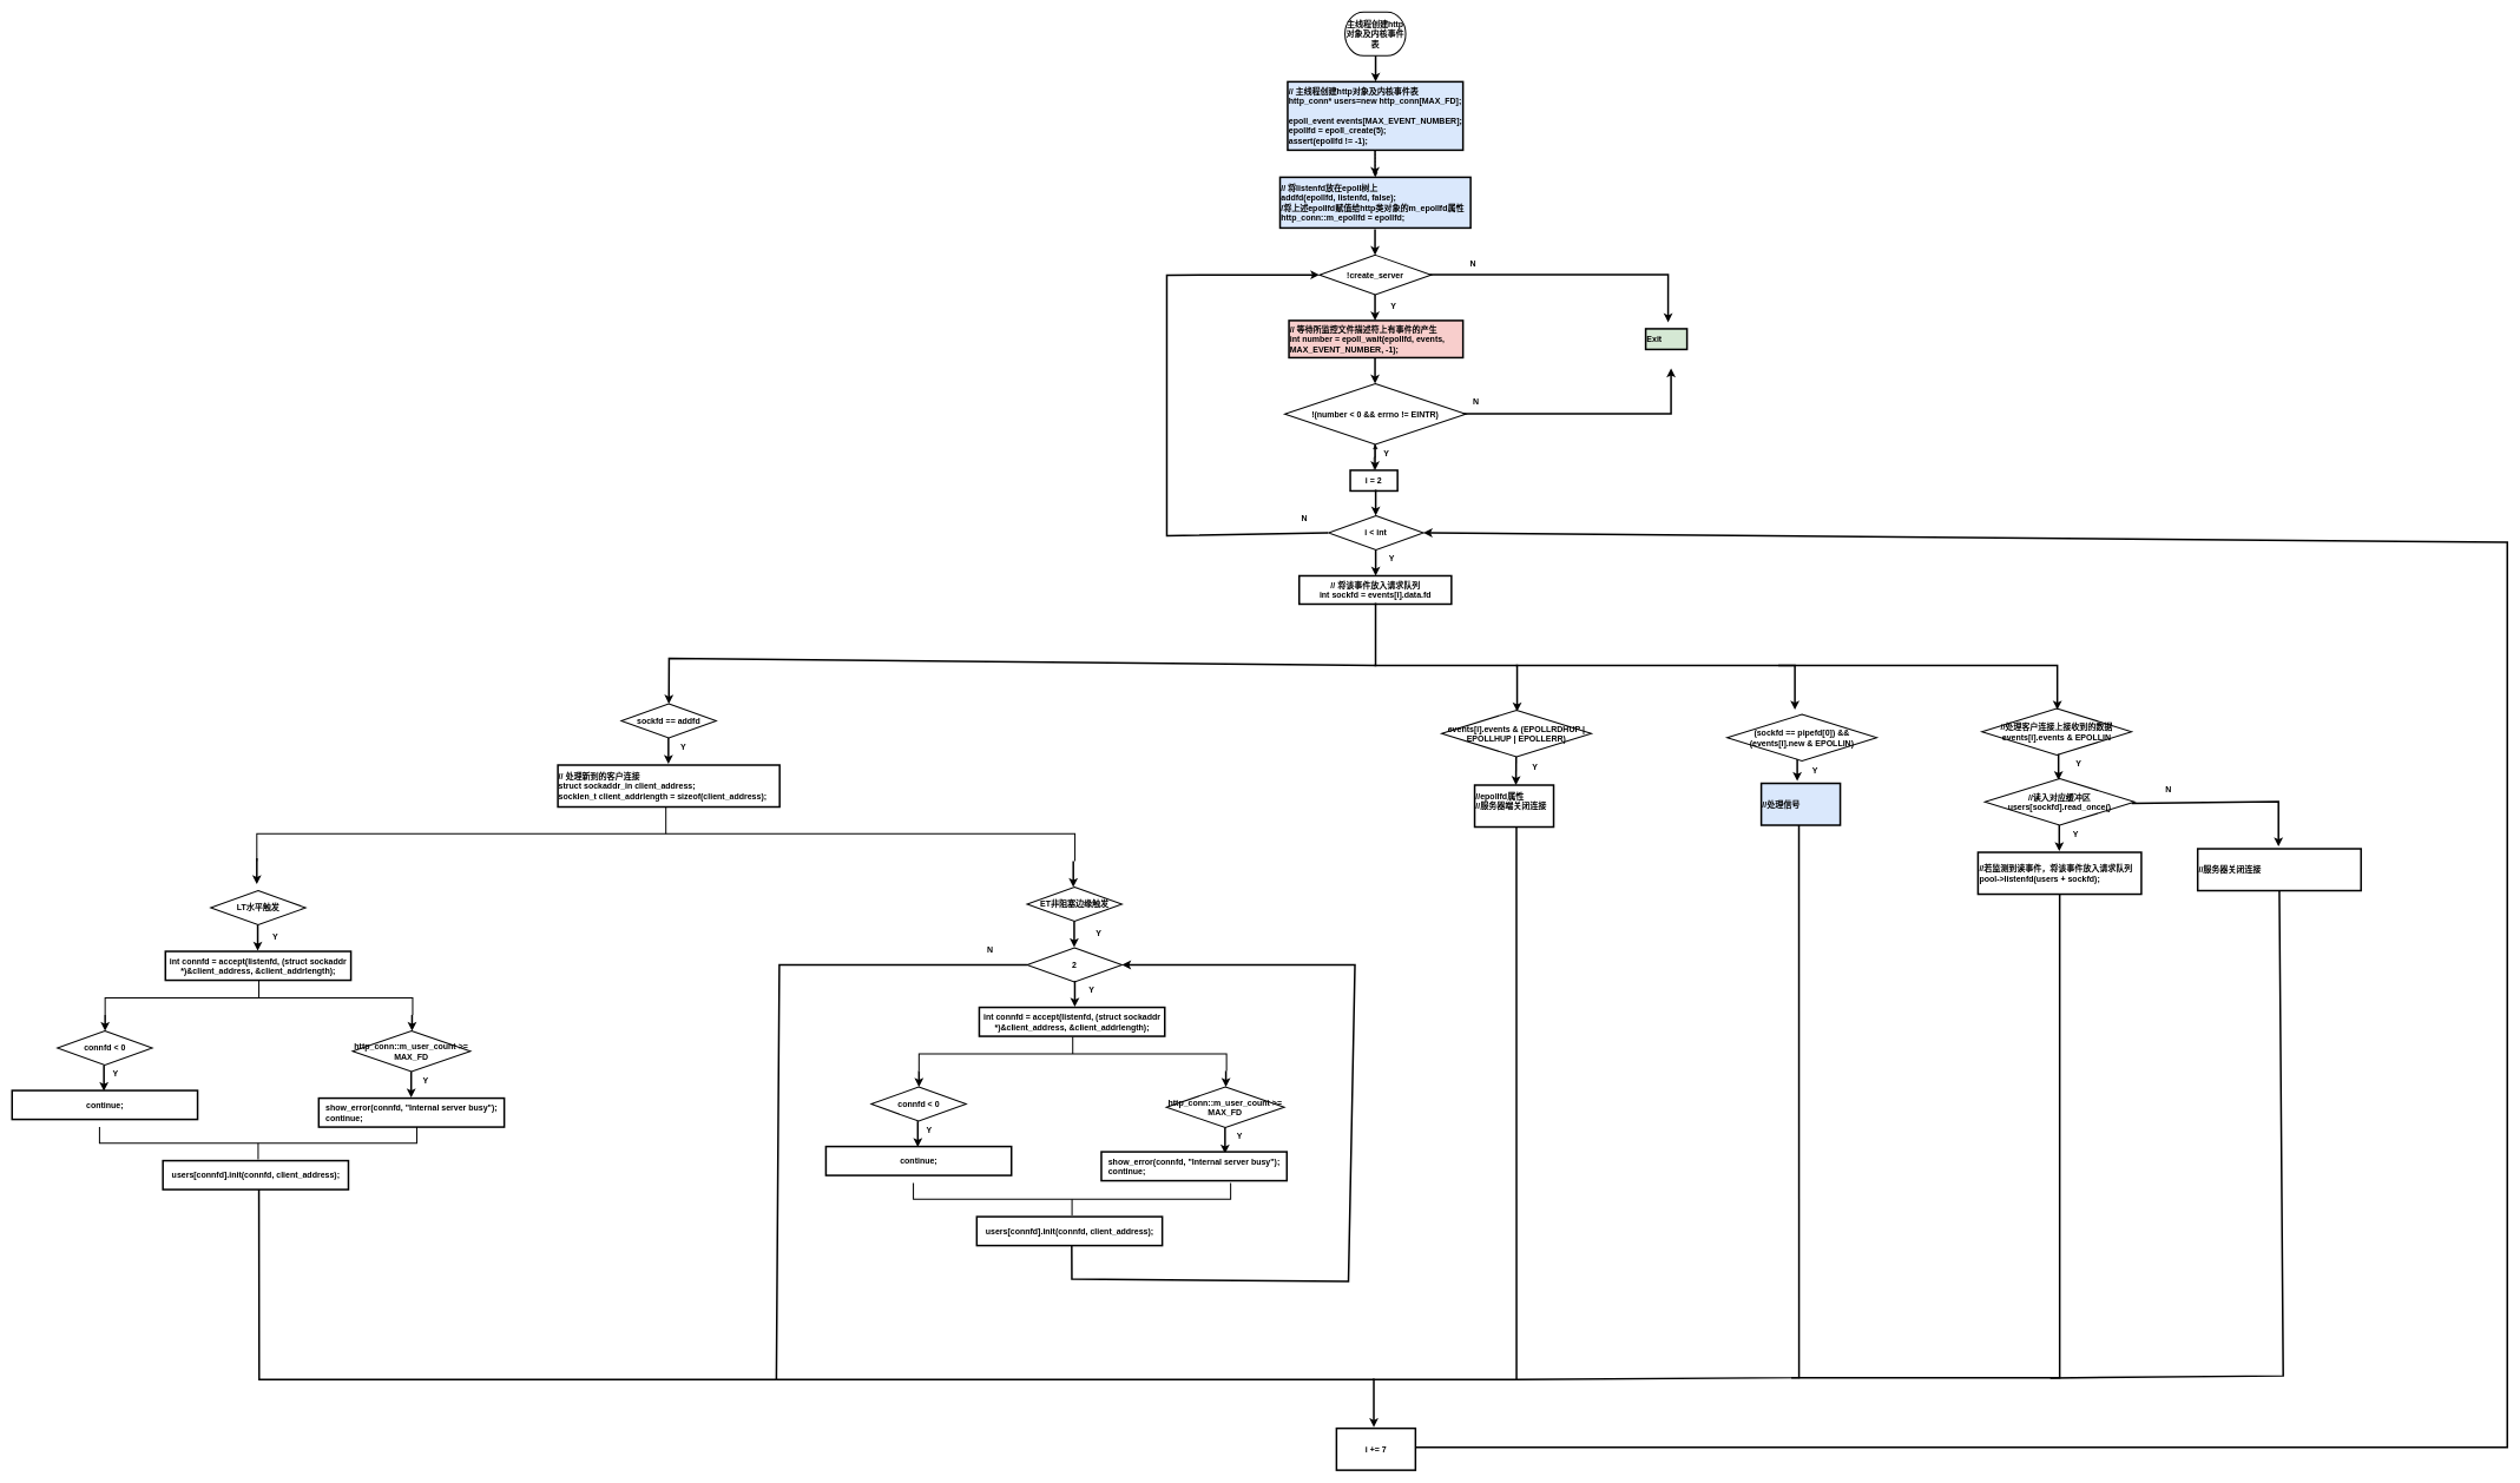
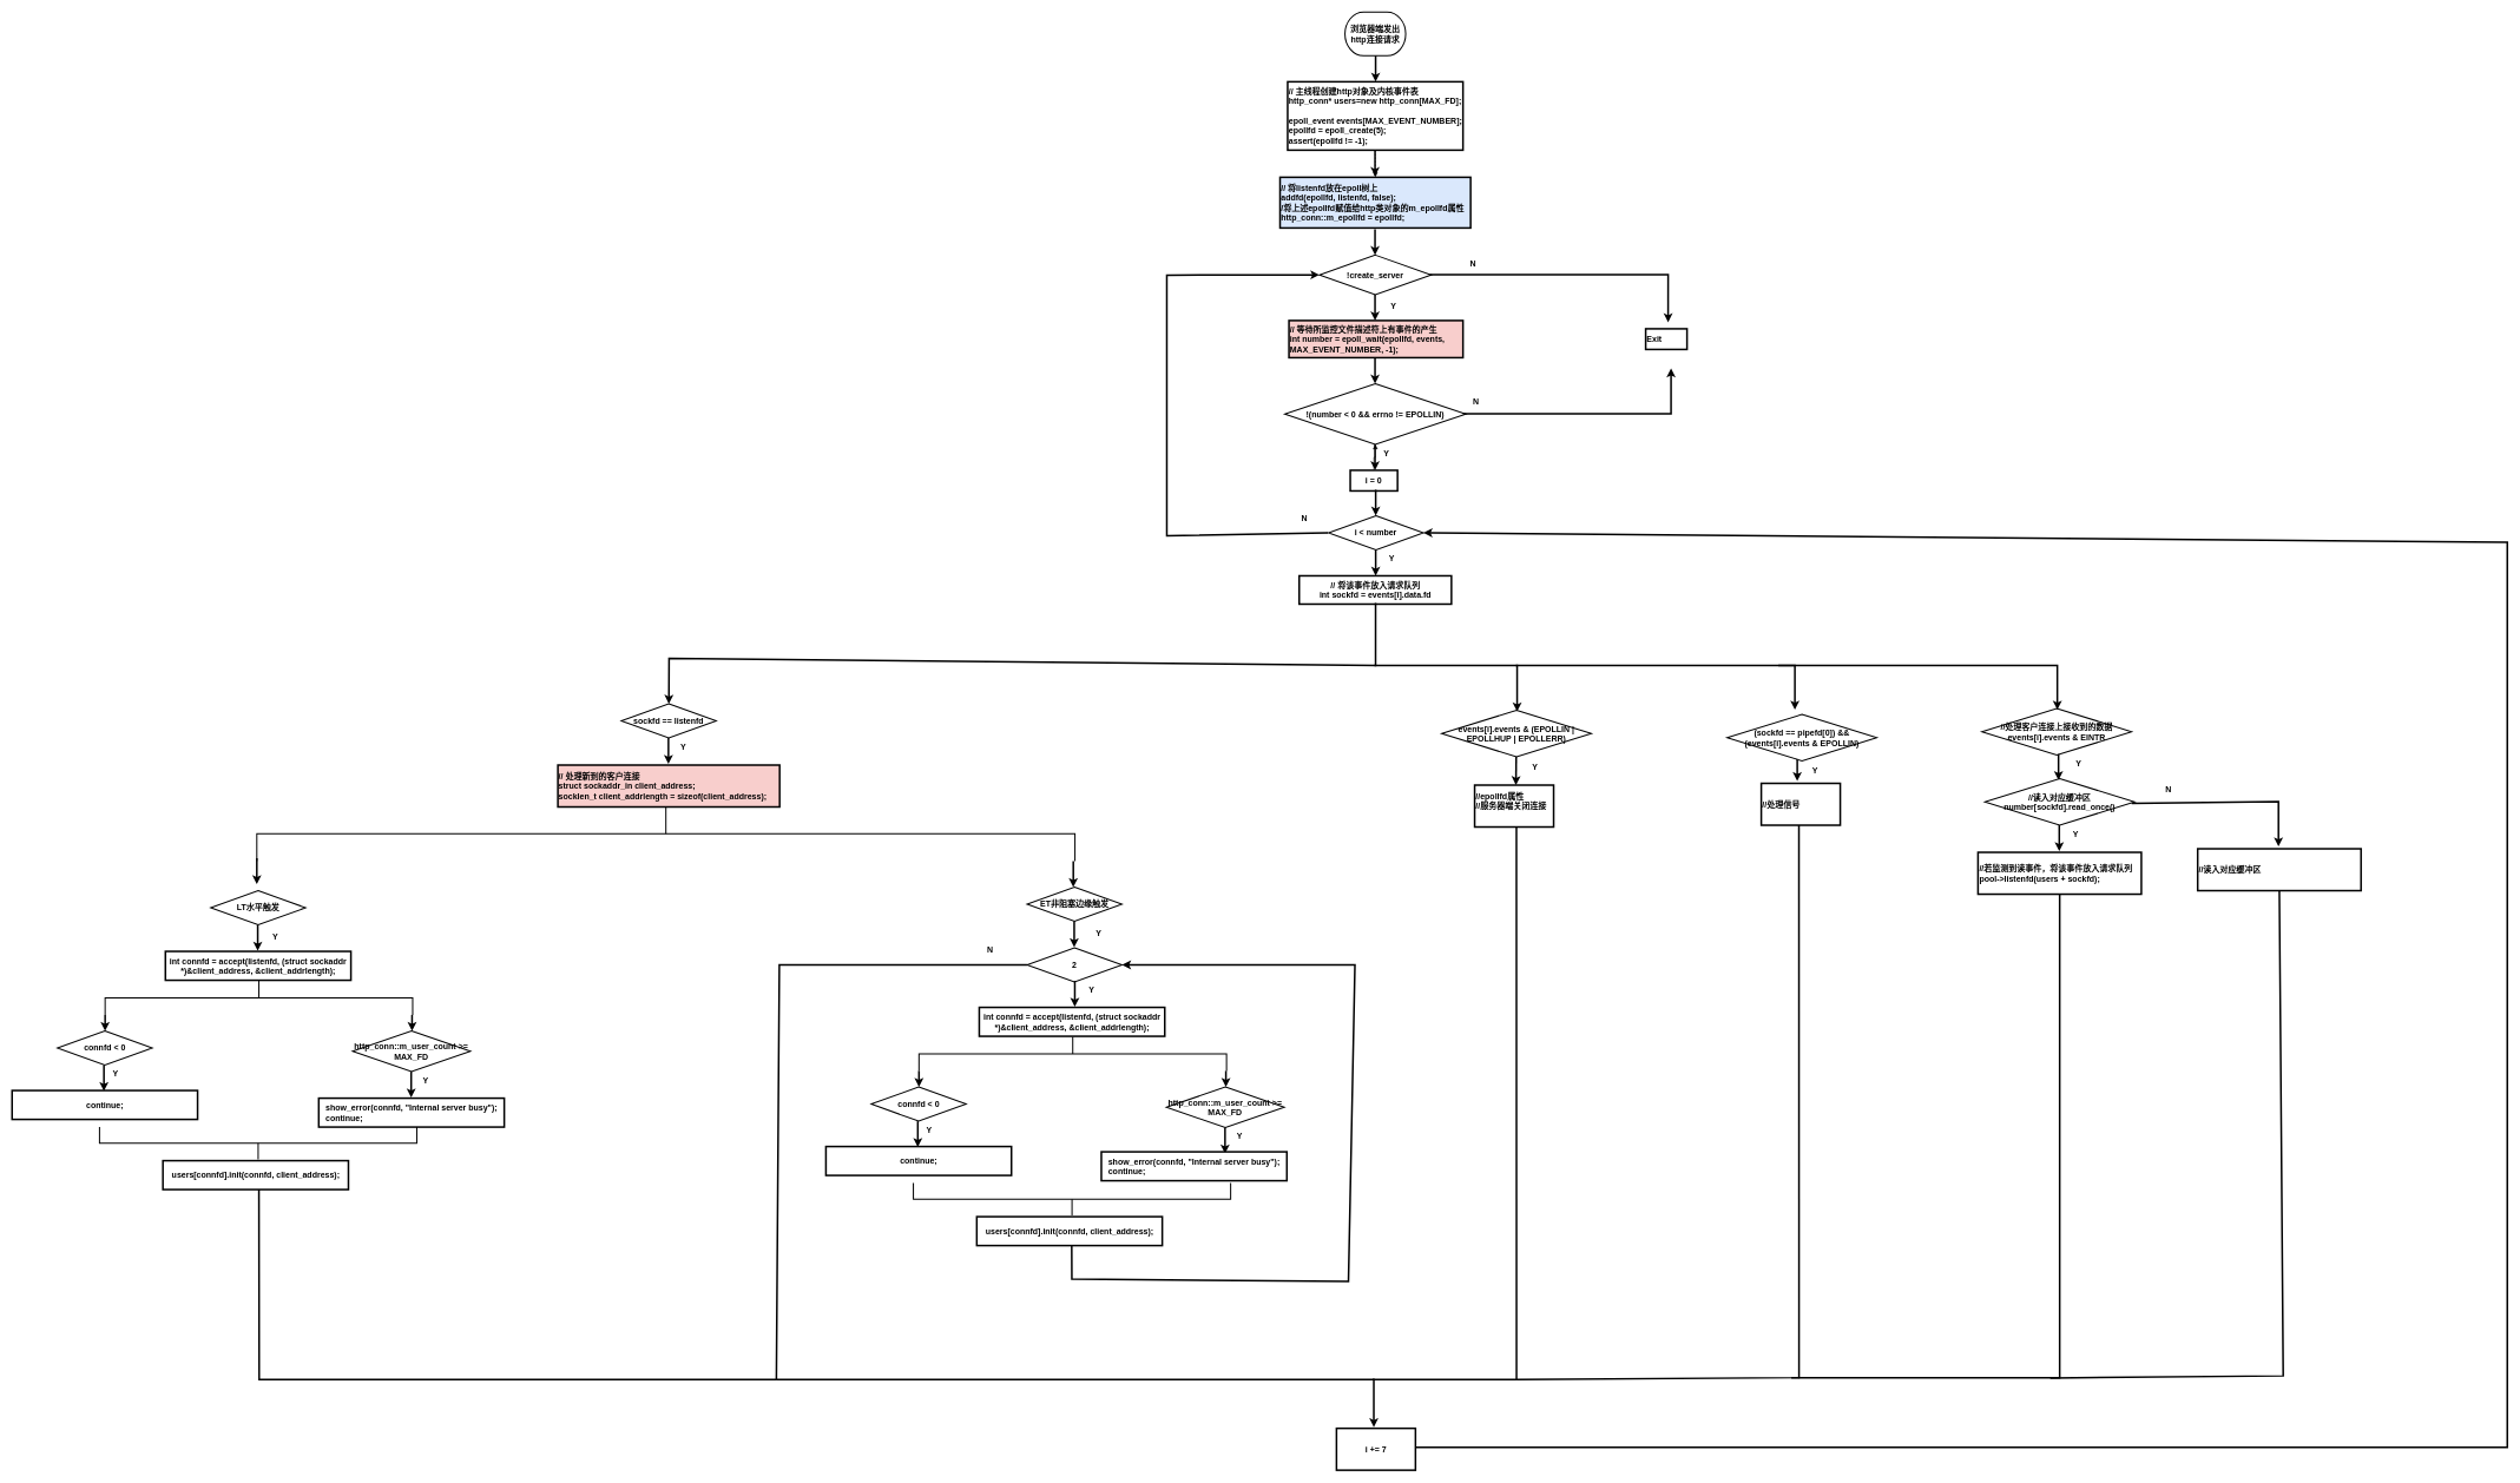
- <mxCell id="2" value="&lt;font style=&quot;font-size: 14px;&quot;&gt;&lt;b&gt;主线程创建http对象及内核事件表&lt;/b&gt;&lt;/font&gt;" style="strokeWidth=2;html=1;shape=mxgraph.flowchart.terminator;whiteSpace=wrap;align=center;" vertex="1" parent="1"><mxGeometry x="2280.07" y="20" width="103" height="74" as="geometry" /></mxCell>
+ <mxCell id="2" value="&lt;font style=&quot;font-size: 14px;&quot;&gt;&lt;b&gt;浏览器端发出http连接请求&lt;/b&gt;&lt;/font&gt;" style="strokeWidth=2;html=1;shape=mxgraph.flowchart.terminator;whiteSpace=wrap;align=center;" vertex="1" parent="1"><mxGeometry x="2280.07" y="20" width="103" height="74" as="geometry" /></mxCell>
- <mxCell id="5" value="&lt;font style=&quot;font-size: 14px;&quot;&gt;&lt;b&gt;// 主线程创建http对象及内核事件表&lt;/b&gt;&lt;/font&gt;&lt;div&gt;&lt;div&gt;&lt;font style=&quot;&quot;&gt;&lt;span style=&quot;font-size: 14px;&quot;&gt;&lt;b&gt;http_conn* users=new http_conn[MAX_FD];&lt;/b&gt;&lt;/span&gt;&lt;br&gt;&lt;/font&gt;&lt;/div&gt;&lt;div&gt;&lt;font style=&quot;&quot;&gt;&lt;span style=&quot;font-size: 14px;&quot;&gt;&lt;b&gt;&lt;br&gt;&lt;/b&gt;&lt;/span&gt;&lt;/font&gt;&lt;/div&gt;&lt;div&gt;&lt;font style=&quot;font-size: 14px;&quot;&gt;&lt;b&gt;&lt;div style=&quot;&quot;&gt;epoll_event events[MAX_EVENT_NUMBER];&lt;/div&gt;&lt;div style=&quot;&quot;&gt;epollfd = epoll_create(5);&lt;/div&gt;&lt;div style=&quot;&quot;&gt;assert(epollfd != -1);&lt;/div&gt;&lt;/b&gt;&lt;/font&gt;&lt;/div&gt;&lt;/div&gt;" style="rounded=0;whiteSpace=wrap;html=1;strokeWidth=3;align=left;fillColor=#dae8fc;" vertex="1" parent="1"><mxGeometry x="2182.91" y="138" width="297.31" height="116" as="geometry" /></mxCell>
+ <mxCell id="5" value="&lt;font style=&quot;font-size: 14px;&quot;&gt;&lt;b&gt;// 主线程创建http对象及内核事件表&lt;/b&gt;&lt;/font&gt;&lt;div&gt;&lt;div&gt;&lt;font style=&quot;&quot;&gt;&lt;span style=&quot;font-size: 14px;&quot;&gt;&lt;b&gt;http_conn* users=new http_conn[MAX_FD];&lt;/b&gt;&lt;/span&gt;&lt;br&gt;&lt;/font&gt;&lt;/div&gt;&lt;div&gt;&lt;font style=&quot;&quot;&gt;&lt;span style=&quot;font-size: 14px;&quot;&gt;&lt;b&gt;&lt;br&gt;&lt;/b&gt;&lt;/span&gt;&lt;/font&gt;&lt;/div&gt;&lt;div&gt;&lt;font style=&quot;font-size: 14px;&quot;&gt;&lt;b&gt;&lt;div style=&quot;&quot;&gt;epoll_event events[MAX_EVENT_NUMBER];&lt;/div&gt;&lt;div style=&quot;&quot;&gt;epollfd = epoll_create(5);&lt;/div&gt;&lt;div style=&quot;&quot;&gt;assert(epollfd != -1);&lt;/div&gt;&lt;/b&gt;&lt;/font&gt;&lt;/div&gt;&lt;/div&gt;" style="rounded=0;whiteSpace=wrap;html=1;strokeWidth=3;align=left;" vertex="1" parent="1"><mxGeometry x="2182.91" y="138" width="297.31" height="116" as="geometry" /></mxCell>
- <mxCell id="100" value="&lt;div style=&quot;text-align: center;&quot;&gt;&lt;b style=&quot;font-size: 14px; background-color: initial;&quot;&gt;Exit&lt;/b&gt;&lt;br&gt;&lt;/div&gt;" style="rounded=0;whiteSpace=wrap;html=1;strokeWidth=3;align=left;fillColor=#d5e8d4;" vertex="1" parent="1"><mxGeometry x="2790" y="557" width="70.07" height="35" as="geometry" /></mxCell>
+ <mxCell id="100" value="&lt;div style=&quot;text-align: center;&quot;&gt;&lt;b style=&quot;font-size: 14px; background-color: initial;&quot;&gt;Exit&lt;/b&gt;&lt;br&gt;&lt;/div&gt;" style="rounded=0;whiteSpace=wrap;html=1;strokeWidth=3;align=left;" vertex="1" parent="1"><mxGeometry x="2790" y="557" width="70.07" height="35" as="geometry" /></mxCell>
- <mxCell id="16" value="&lt;b style=&quot;font-size: 14px;&quot;&gt;!(&lt;/b&gt;&lt;span style=&quot;font-size: 14px;&quot;&gt;&lt;b&gt;number &amp;lt; 0 &amp;amp;&amp;amp; errno != EINTR&lt;/b&gt;&lt;/span&gt;&lt;b style=&quot;font-size: 14px;&quot;&gt;)&lt;/b&gt;" style="strokeWidth=2;html=1;shape=mxgraph.flowchart.decision;whiteSpace=wrap;" vertex="1" parent="1"><mxGeometry x="2177.94" y="650" width="307.25" height="103" as="geometry" /></mxCell>
+ <mxCell id="16" value="&lt;b style=&quot;font-size: 14px;&quot;&gt;!(&lt;/b&gt;&lt;span style=&quot;font-size: 14px;&quot;&gt;&lt;b&gt;number &amp;lt; 0 &amp;amp;&amp;amp; errno != EPOLLIN&lt;/b&gt;&lt;/span&gt;&lt;b style=&quot;font-size: 14px;&quot;&gt;)&lt;/b&gt;" style="strokeWidth=2;html=1;shape=mxgraph.flowchart.decision;whiteSpace=wrap;" vertex="1" parent="1"><mxGeometry x="2177.94" y="650" width="307.25" height="103" as="geometry" /></mxCell>
- <mxCell id="22" value="&lt;span style=&quot;font-size: 14px;&quot;&gt;&lt;b&gt;i = 2&lt;/b&gt;&lt;/span&gt;" style="rounded=0;whiteSpace=wrap;html=1;strokeWidth=3;align=center;" vertex="1" parent="1"><mxGeometry x="2289.07" y="797" width="80.15" height="35" as="geometry" /></mxCell>
+ <mxCell id="22" value="&lt;span style=&quot;font-size: 14px;&quot;&gt;&lt;b&gt;i = 0&lt;/b&gt;&lt;/span&gt;" style="rounded=0;whiteSpace=wrap;html=1;strokeWidth=3;align=center;" vertex="1" parent="1"><mxGeometry x="2289.07" y="797" width="80.15" height="35" as="geometry" /></mxCell>
- <mxCell id="24" value="&lt;span style=&quot;font-size: 14px;&quot;&gt;&lt;b&gt;i &amp;lt; int&lt;/b&gt;&lt;/span&gt;" style="strokeWidth=2;html=1;shape=mxgraph.flowchart.decision;whiteSpace=wrap;" vertex="1" parent="1"><mxGeometry x="2252.18" y="874" width="161.01" height="58" as="geometry" /></mxCell>
+ <mxCell id="24" value="&lt;span style=&quot;font-size: 14px;&quot;&gt;&lt;b&gt;i &amp;lt; number&lt;/b&gt;&lt;/span&gt;" style="strokeWidth=2;html=1;shape=mxgraph.flowchart.decision;whiteSpace=wrap;" vertex="1" parent="1"><mxGeometry x="2252.18" y="874" width="161.01" height="58" as="geometry" /></mxCell>
- <mxCell id="30" value="&lt;span style=&quot;font-size: 14px;&quot;&gt;&lt;b&gt;sockfd == addfd&lt;/b&gt;&lt;/span&gt;" style="strokeWidth=2;html=1;shape=mxgraph.flowchart.decision;whiteSpace=wrap;" vertex="1" parent="1"><mxGeometry x="1053" y="1193" width="161.01" height="58" as="geometry" /></mxCell>
+ <mxCell id="30" value="&lt;span style=&quot;font-size: 14px;&quot;&gt;&lt;b&gt;sockfd == listenfd&lt;/b&gt;&lt;/span&gt;" style="strokeWidth=2;html=1;shape=mxgraph.flowchart.decision;whiteSpace=wrap;" vertex="1" parent="1"><mxGeometry x="1053" y="1193" width="161.01" height="58" as="geometry" /></mxCell>
- <mxCell id="85" value="&lt;span style=&quot;font-size: 14px;&quot;&gt;&lt;b&gt;//处理客户连接上接收到的数据&lt;/b&gt;&lt;/span&gt;&lt;br&gt;&lt;div&gt;&lt;span style=&quot;font-size: 14px;&quot;&gt;&lt;b&gt;events[i].events &amp;amp; EPOLLIN&lt;/b&gt;&lt;/span&gt;&lt;br&gt;&lt;/div&gt;" style="strokeWidth=2;html=1;shape=mxgraph.flowchart.decision;whiteSpace=wrap;" vertex="1" parent="1"><mxGeometry x="3360" y="1201" width="254" height="79" as="geometry" /></mxCell>
+ <mxCell id="85" value="&lt;span style=&quot;font-size: 14px;&quot;&gt;&lt;b&gt;//处理客户连接上接收到的数据&lt;/b&gt;&lt;/span&gt;&lt;br&gt;&lt;div&gt;&lt;span style=&quot;font-size: 14px;&quot;&gt;&lt;b&gt;events[i].events &amp;amp; EINTR&lt;/b&gt;&lt;/span&gt;&lt;br&gt;&lt;/div&gt;" style="strokeWidth=2;html=1;shape=mxgraph.flowchart.decision;whiteSpace=wrap;" vertex="1" parent="1"><mxGeometry x="3360" y="1201" width="254" height="79" as="geometry" /></mxCell>
- <mxCell id="80" value="&lt;span style=&quot;font-size: 14px;&quot;&gt;&lt;b&gt;events[i].events &amp;amp; (EPOLLRDHUP | EPOLLHUP | EPOLLERR)&lt;/b&gt;&lt;/span&gt;" style="strokeWidth=2;html=1;shape=mxgraph.flowchart.decision;whiteSpace=wrap;" vertex="1" parent="1"><mxGeometry x="2444" y="1204" width="254" height="79" as="geometry" /></mxCell>
+ <mxCell id="80" value="&lt;span style=&quot;font-size: 14px;&quot;&gt;&lt;b&gt;events[i].events &amp;amp; (EPOLLIN | EPOLLHUP | EPOLLERR)&lt;/b&gt;&lt;/span&gt;" style="strokeWidth=2;html=1;shape=mxgraph.flowchart.decision;whiteSpace=wrap;" vertex="1" parent="1"><mxGeometry x="2444" y="1204" width="254" height="79" as="geometry" /></mxCell>
- <mxCell id="90" value="&lt;span style=&quot;font-size: 14px;&quot;&gt;&lt;b&gt;(sockfd == pipefd[0]) &amp;amp;&amp;amp; (events[i].new &amp;amp; EPOLLIN)&lt;/b&gt;&lt;/span&gt;" style="strokeWidth=2;html=1;shape=mxgraph.flowchart.decision;whiteSpace=wrap;" vertex="1" parent="1"><mxGeometry x="2928" y="1211" width="254" height="79" as="geometry" /></mxCell>
+ <mxCell id="90" value="&lt;span style=&quot;font-size: 14px;&quot;&gt;&lt;b&gt;(sockfd == pipefd[0]) &amp;amp;&amp;amp; (events[i].events &amp;amp; EPOLLIN)&lt;/b&gt;&lt;/span&gt;" style="strokeWidth=2;html=1;shape=mxgraph.flowchart.decision;whiteSpace=wrap;" vertex="1" parent="1"><mxGeometry x="2928" y="1211" width="254" height="79" as="geometry" /></mxCell>
- <mxCell id="33" value="&lt;div&gt;&lt;span style=&quot;font-size: 14px;&quot;&gt;&lt;b&gt;//&amp;nbsp;&lt;/b&gt;&lt;/span&gt;&lt;span style=&quot;background-color: initial; font-size: 14px;&quot;&gt;&lt;b&gt;处理新到的客户连接&lt;/b&gt;&lt;/span&gt;&lt;/div&gt;&lt;div&gt;&lt;div&gt;&lt;span style=&quot;font-size: 14px;&quot;&gt;&lt;b&gt;struct sockaddr_in client_address;&lt;/b&gt;&lt;/span&gt;&lt;/div&gt;&lt;div&gt;&lt;span style=&quot;font-size: 14px;&quot;&gt;&lt;b&gt;socklen_t client_addrlength = sizeof(client_address);&lt;/b&gt;&lt;/span&gt;&lt;/div&gt;&lt;/div&gt;" style="rounded=0;whiteSpace=wrap;html=1;strokeWidth=3;align=left;" vertex="1" parent="1"><mxGeometry x="945.49" y="1297" width="376.03" height="71" as="geometry" /></mxCell>
+ <mxCell id="33" value="&lt;div&gt;&lt;span style=&quot;font-size: 14px;&quot;&gt;&lt;b&gt;//&amp;nbsp;&lt;/b&gt;&lt;/span&gt;&lt;span style=&quot;background-color: initial; font-size: 14px;&quot;&gt;&lt;b&gt;处理新到的客户连接&lt;/b&gt;&lt;/span&gt;&lt;/div&gt;&lt;div&gt;&lt;div&gt;&lt;span style=&quot;font-size: 14px;&quot;&gt;&lt;b&gt;struct sockaddr_in client_address;&lt;/b&gt;&lt;/span&gt;&lt;/div&gt;&lt;div&gt;&lt;span style=&quot;font-size: 14px;&quot;&gt;&lt;b&gt;socklen_t client_addrlength = sizeof(client_address);&lt;/b&gt;&lt;/span&gt;&lt;/div&gt;&lt;/div&gt;" style="rounded=0;whiteSpace=wrap;html=1;strokeWidth=3;align=left;fillColor=#f8cecc;" vertex="1" parent="1"><mxGeometry x="945.49" y="1297" width="376.03" height="71" as="geometry" /></mxCell>
- <mxCell id="93" value="&lt;div&gt;&lt;span style=&quot;font-size: 14px;&quot;&gt;&lt;b&gt;//读入对应缓冲区&lt;/b&gt;&lt;/span&gt;&lt;br&gt;&lt;/div&gt;&lt;div&gt;&lt;span style=&quot;font-size: 14px;&quot;&gt;&lt;b&gt;users[sockfd].read_once()&lt;/b&gt;&lt;/span&gt;&lt;br&gt;&lt;/div&gt;" style="strokeWidth=2;html=1;shape=mxgraph.flowchart.decision;whiteSpace=wrap;" vertex="1" parent="1"><mxGeometry x="3365" y="1320" width="254" height="79" as="geometry" /></mxCell>
+ <mxCell id="93" value="&lt;div&gt;&lt;span style=&quot;font-size: 14px;&quot;&gt;&lt;b&gt;//读入对应缓冲区&lt;/b&gt;&lt;/span&gt;&lt;br&gt;&lt;/div&gt;&lt;div&gt;&lt;span style=&quot;font-size: 14px;&quot;&gt;&lt;b&gt;number[sockfd].read_once()&lt;/b&gt;&lt;/span&gt;&lt;br&gt;&lt;/div&gt;" style="strokeWidth=2;html=1;shape=mxgraph.flowchart.decision;whiteSpace=wrap;" vertex="1" parent="1"><mxGeometry x="3365" y="1320" width="254" height="79" as="geometry" /></mxCell>
- <mxCell id="87" value="&lt;div&gt;&lt;div&gt;&lt;span style=&quot;font-size: 14px;&quot;&gt;&lt;b&gt;//处理信号&lt;/b&gt;&lt;/span&gt;&lt;br&gt;&lt;/div&gt;&lt;/div&gt;" style="rounded=0;whiteSpace=wrap;html=1;strokeWidth=3;align=left;fillColor=#dae8fc;" vertex="1" parent="1"><mxGeometry x="2986" y="1328" width="133.93" height="71" as="geometry" /></mxCell>
+ <mxCell id="87" value="&lt;div&gt;&lt;div&gt;&lt;span style=&quot;font-size: 14px;&quot;&gt;&lt;b&gt;//处理信号&lt;/b&gt;&lt;/span&gt;&lt;br&gt;&lt;/div&gt;&lt;/div&gt;" style="rounded=0;whiteSpace=wrap;html=1;strokeWidth=3;align=left;" vertex="1" parent="1"><mxGeometry x="2986" y="1328" width="133.93" height="71" as="geometry" /></mxCell>
- <mxCell id="99" value="&lt;span style=&quot;font-size: 14px;&quot;&gt;&lt;b&gt;//服务器关闭连接&lt;/b&gt;&lt;/span&gt;" style="rounded=0;whiteSpace=wrap;html=1;strokeWidth=3;align=left;" vertex="1" parent="1"><mxGeometry x="3726" y="1439" width="276.97" height="71" as="geometry" /></mxCell>
+ <mxCell id="99" value="&lt;span style=&quot;font-size: 14px;&quot;&gt;&lt;b&gt;//读入对应缓冲区&lt;/b&gt;&lt;/span&gt;" style="rounded=0;whiteSpace=wrap;html=1;strokeWidth=3;align=left;" vertex="1" parent="1"><mxGeometry x="3726" y="1439" width="276.97" height="71" as="geometry" /></mxCell>
